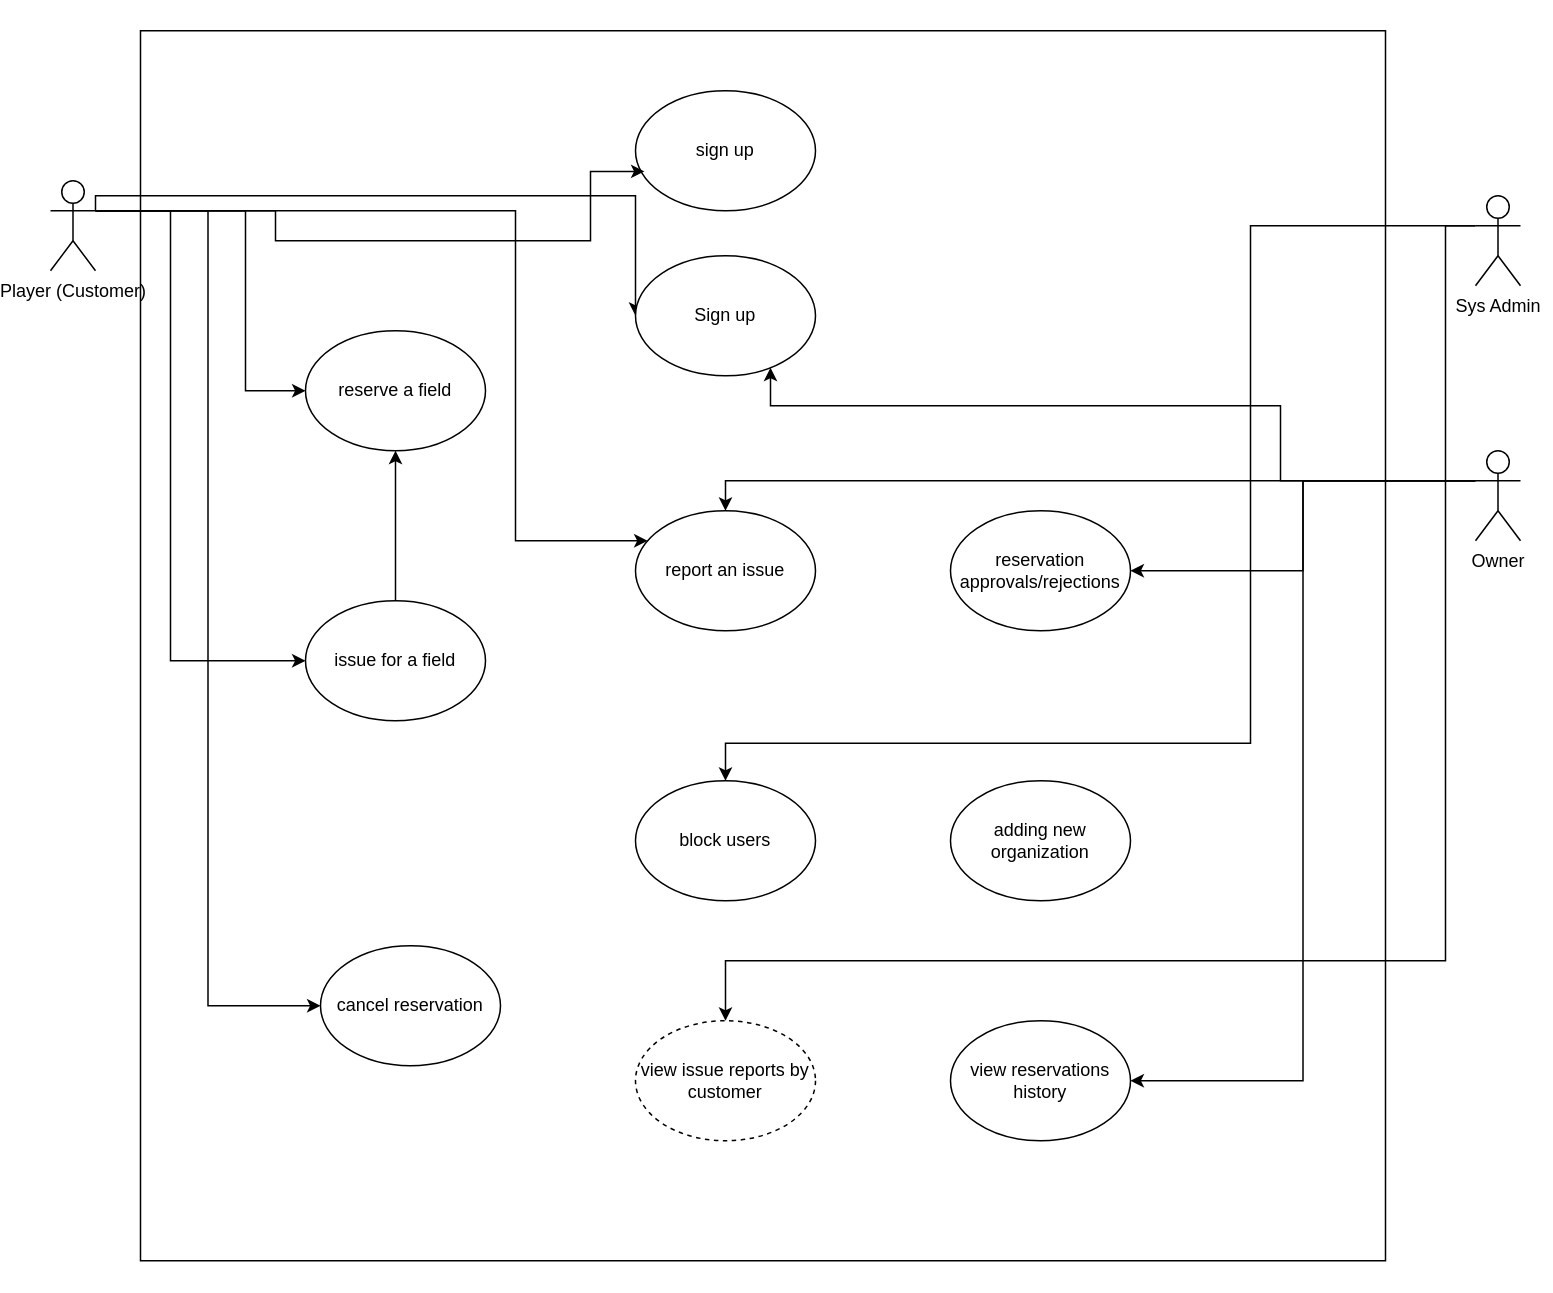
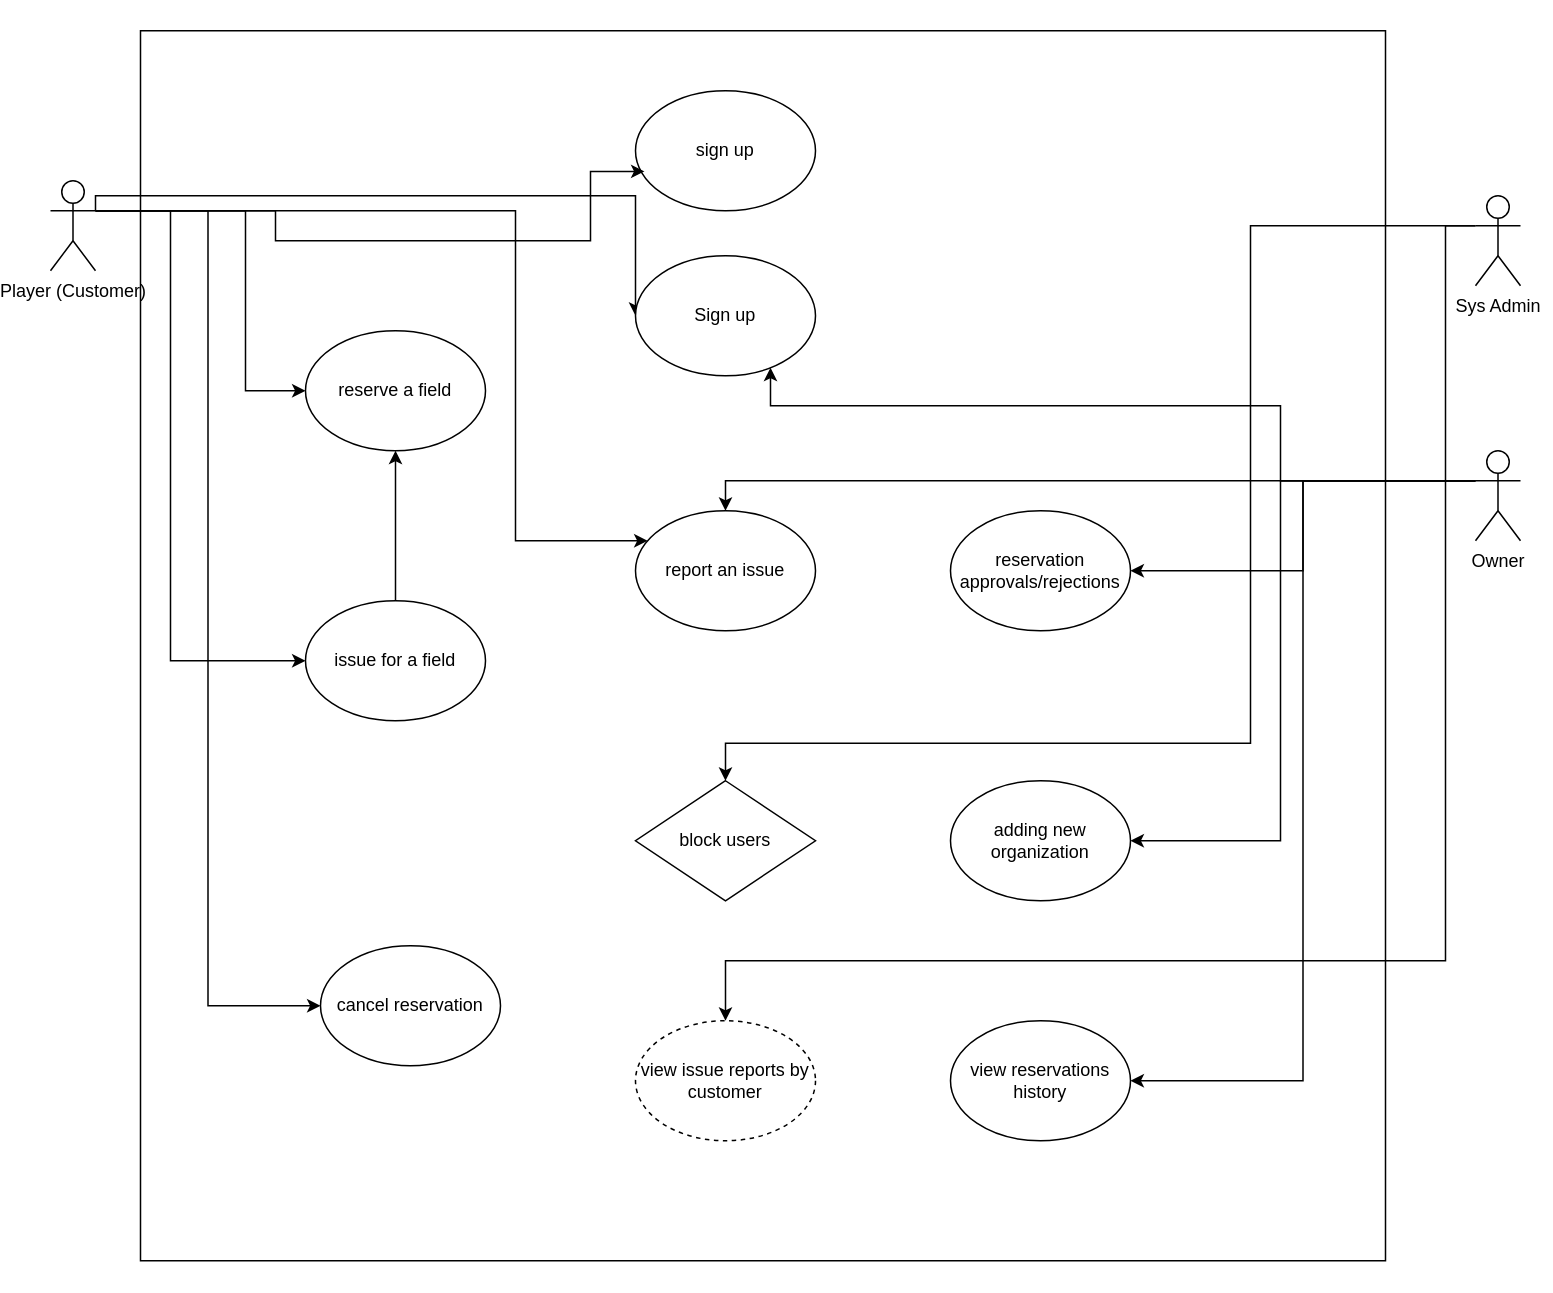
+ <mxCell id="12" style="edgeStyle=orthogonalEdgeStyle;rounded=0;orthogonalLoop=1;jettySize=auto;html=1;exitX=0;exitY=0.333;exitDx=0;exitDy=0;exitPerimeter=0;entryX=1;entryY=0.5;entryDx=0;entryDy=0;" edge="1" parent="1" source="14" target="28"><mxGeometry relative="1" as="geometry"><Array as="points"><mxPoint x="840" y="320" /><mxPoint x="840" y="560" /></Array></mxGeometry></mxCell>
- <mxCell id="26" value="block users" style="ellipse;whiteSpace=wrap;html=1;" vertex="1" parent="1"><mxGeometry x="410" y="520" width="120" height="80" as="geometry" /></mxCell>
+ <mxCell id="26" value="block users" style="rhombus;whiteSpace=wrap;html=1;" vertex="1" parent="1"><mxGeometry x="410" y="520" width="120" height="80" as="geometry" /></mxCell>
